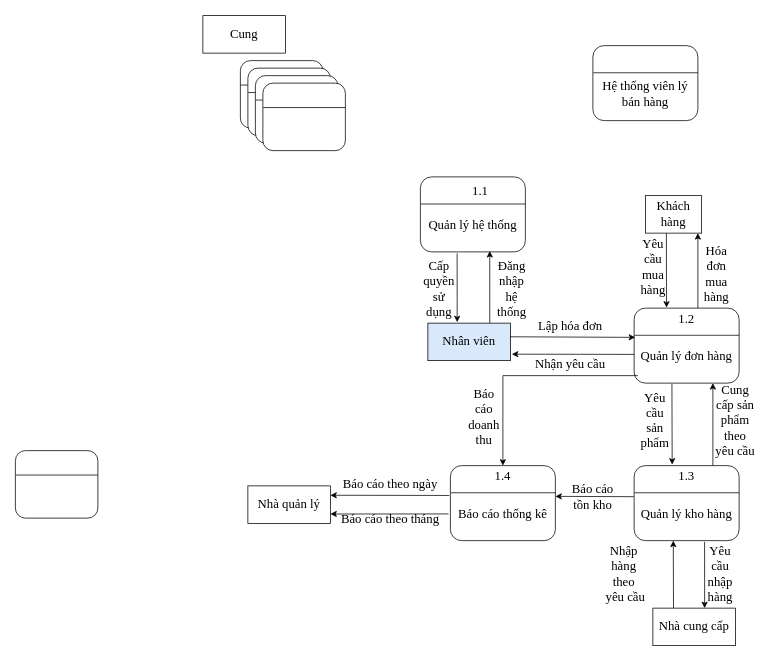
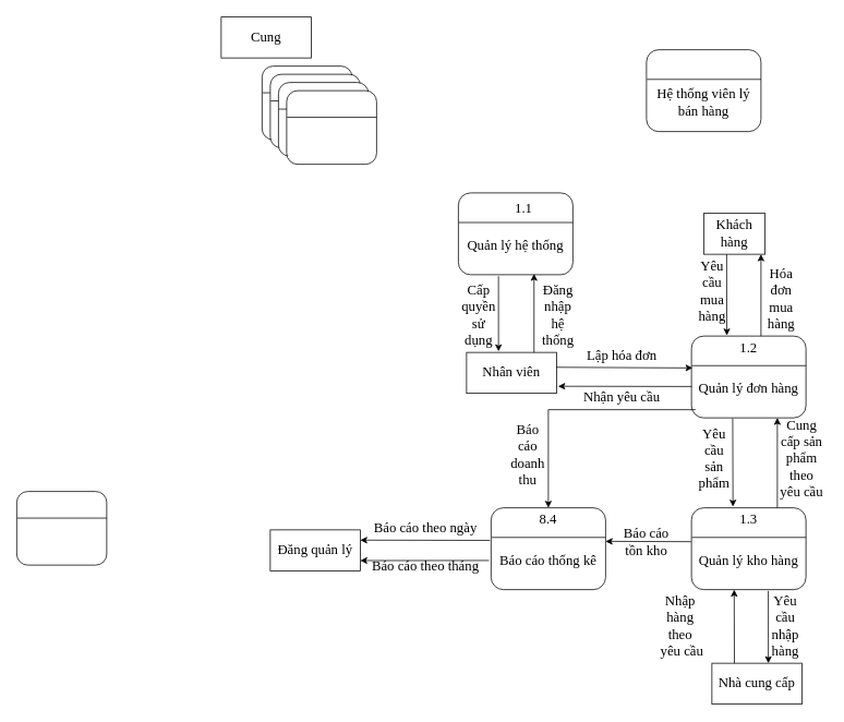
- <mxCell id="25" value="Nhân viên" style="rounded=0;whiteSpace=wrap;html=1;fontFamily=Times New Roman;fontSize=17;fillColor=#dae8fc;" parent="24" vertex="1"><mxGeometry x="240" y="195" width="110" height="50" as="geometry" /></mxCell>
+ <mxCell id="25" value="Nhân viên" style="rounded=0;whiteSpace=wrap;html=1;fontFamily=Times New Roman;fontSize=17;" parent="24" vertex="1"><mxGeometry x="240" y="195" width="110" height="50" as="geometry" /></mxCell>
- <mxCell id="51" value="&lt;font style=&quot;vertical-align: inherit&quot;&gt;&lt;font style=&quot;vertical-align: inherit&quot;&gt;1.4&lt;/font&gt;&lt;/font&gt;" style="text;html=1;strokeColor=none;fillColor=none;align=center;verticalAlign=middle;whiteSpace=wrap;rounded=0;fontFamily=Times New Roman;fontSize=17;" parent="48" vertex="1"><mxGeometry x="40" width="60" height="30" as="geometry" /></mxCell>
+ <mxCell id="51" value="&lt;font style=&quot;vertical-align: inherit&quot;&gt;&lt;font style=&quot;vertical-align: inherit&quot;&gt;8.4&lt;/font&gt;&lt;/font&gt;" style="text;html=1;strokeColor=none;fillColor=none;align=center;verticalAlign=middle;whiteSpace=wrap;rounded=0;fontFamily=Times New Roman;fontSize=17;" parent="48" vertex="1"><mxGeometry x="40" width="60" height="30" as="geometry" /></mxCell>
- <mxCell id="28" value="Nhà quản lý" style="rounded=0;whiteSpace=wrap;html=1;fontFamily=Times New Roman;fontSize=17;" parent="24" vertex="1"><mxGeometry y="412" width="110" height="50" as="geometry" /></mxCell>
+ <mxCell id="28" value="Đăng quản lý" style="rounded=0;whiteSpace=wrap;html=1;fontFamily=Times New Roman;fontSize=17;" parent="24" vertex="1"><mxGeometry y="412" width="110" height="50" as="geometry" /></mxCell>
